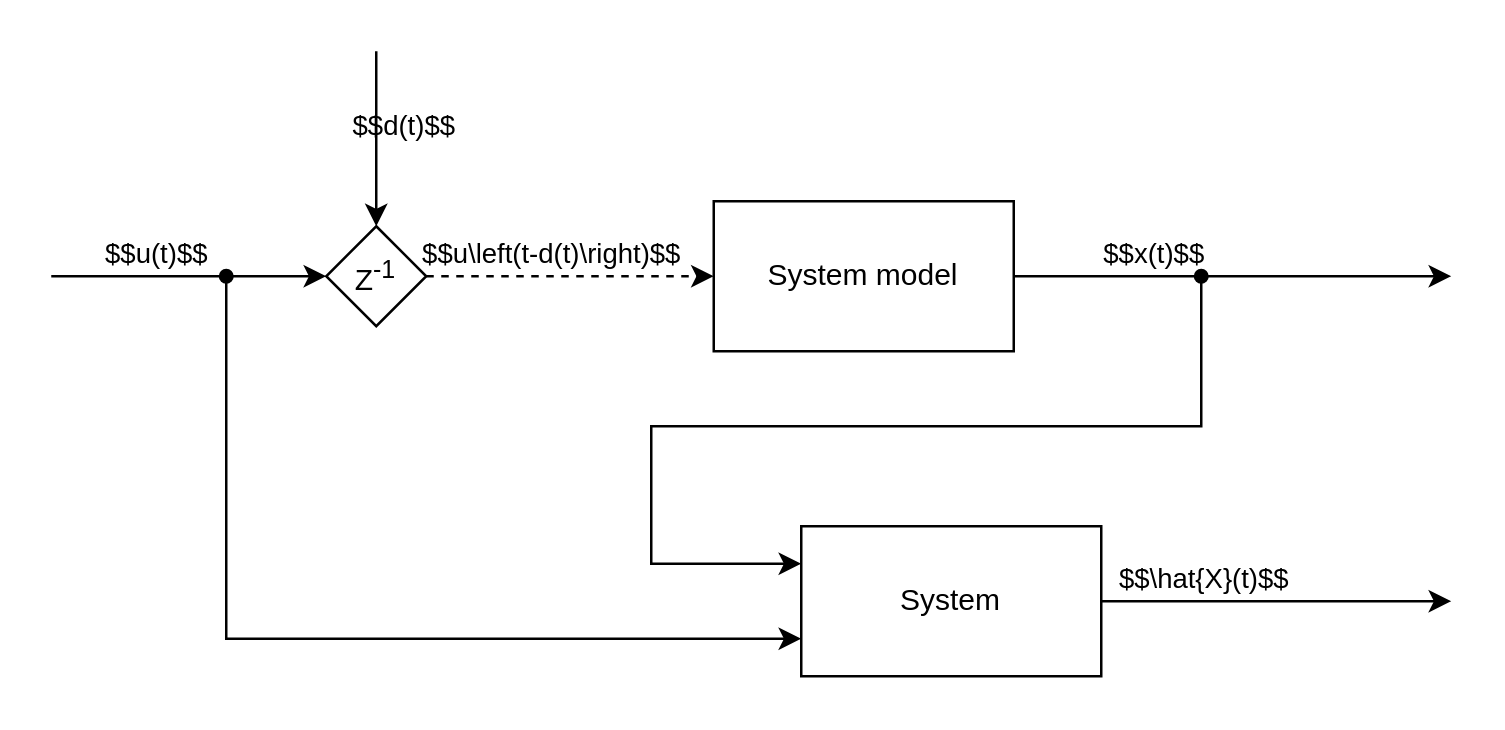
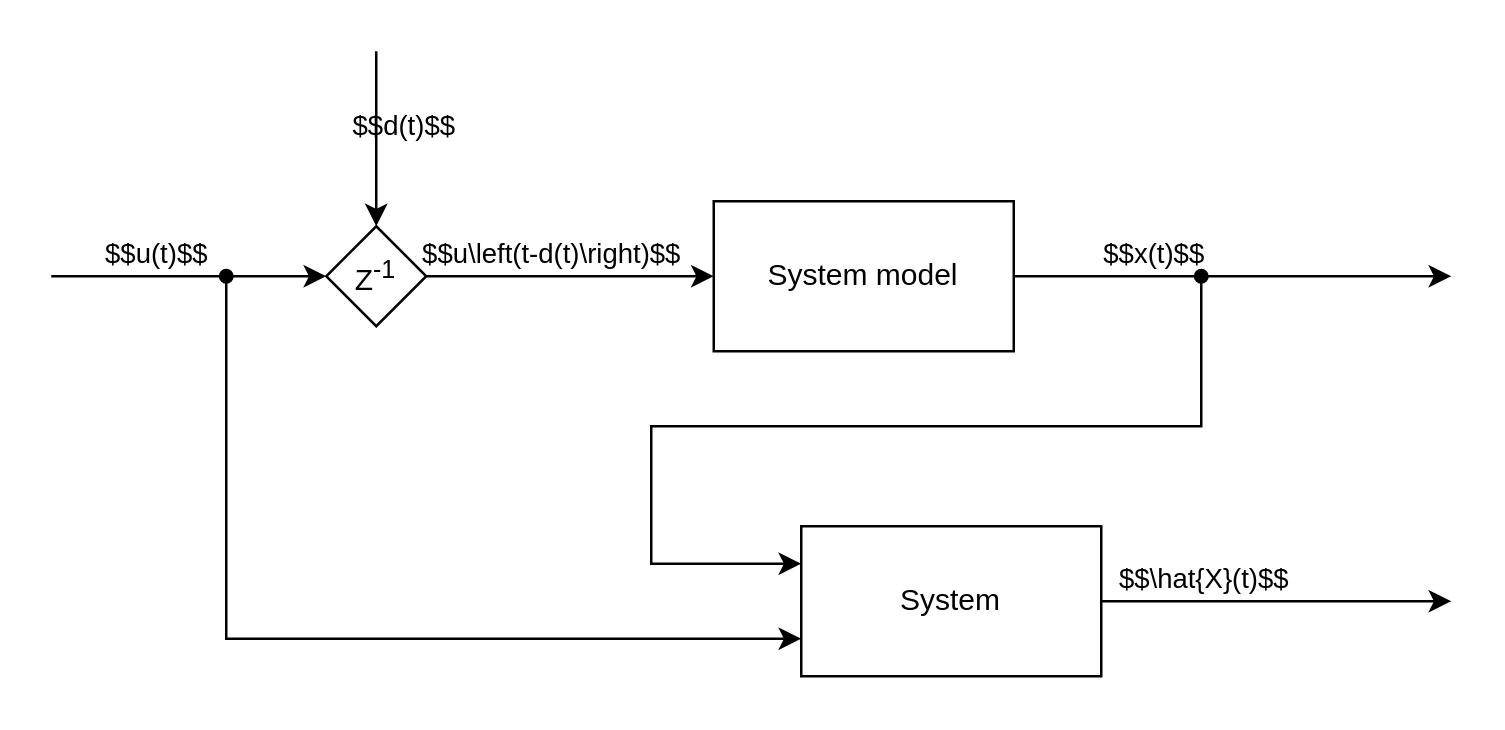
- <mxCell id="2" value="" style="edgeStyle=orthogonalEdgeStyle;rounded=0;orthogonalLoop=1;jettySize=auto;html=1;dashed=1;" parent="1" source="4" target="9" edge="1"><mxGeometry relative="1" as="geometry" /></mxCell>
+ <mxCell id="2" value="" style="edgeStyle=orthogonalEdgeStyle;rounded=0;orthogonalLoop=1;jettySize=auto;html=1;" parent="1" source="4" target="9" edge="1"><mxGeometry relative="1" as="geometry" /></mxCell>
